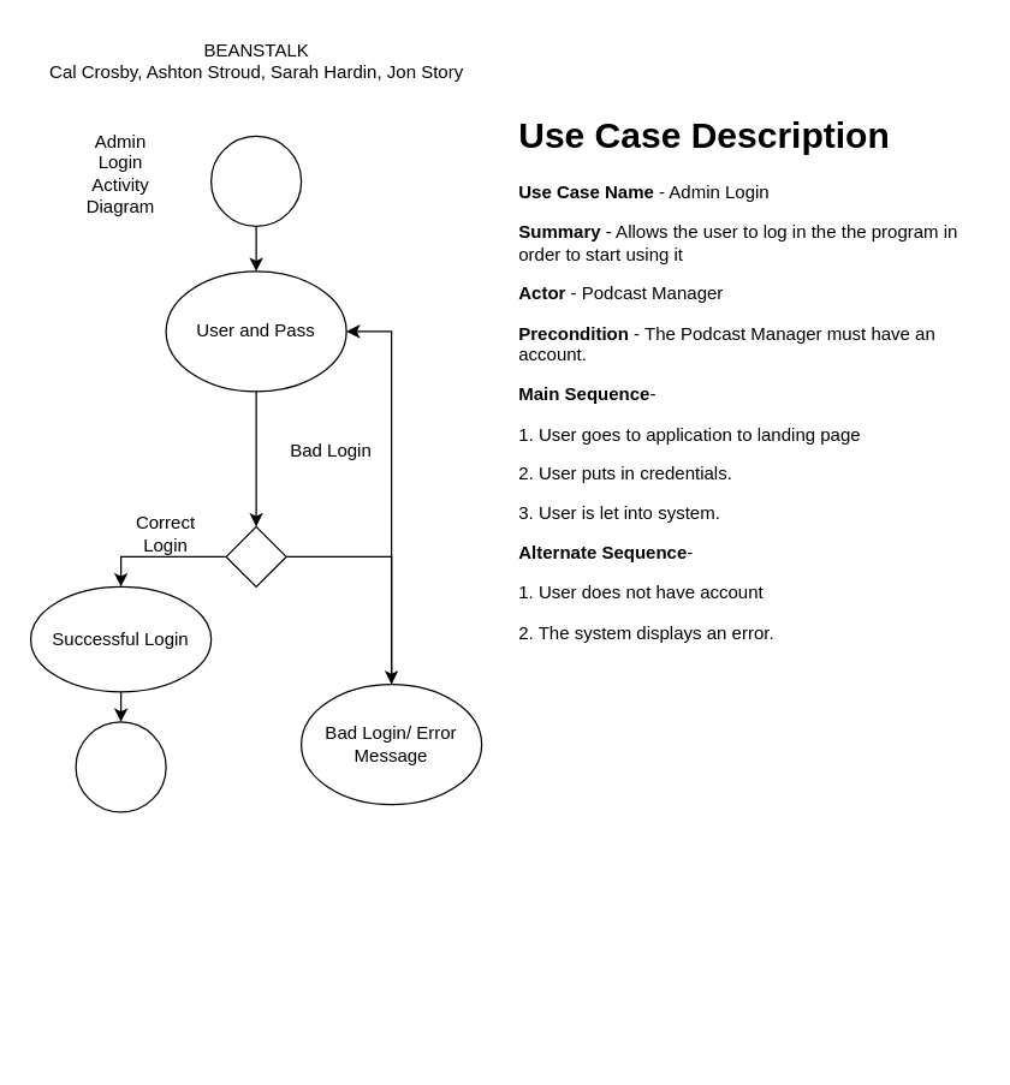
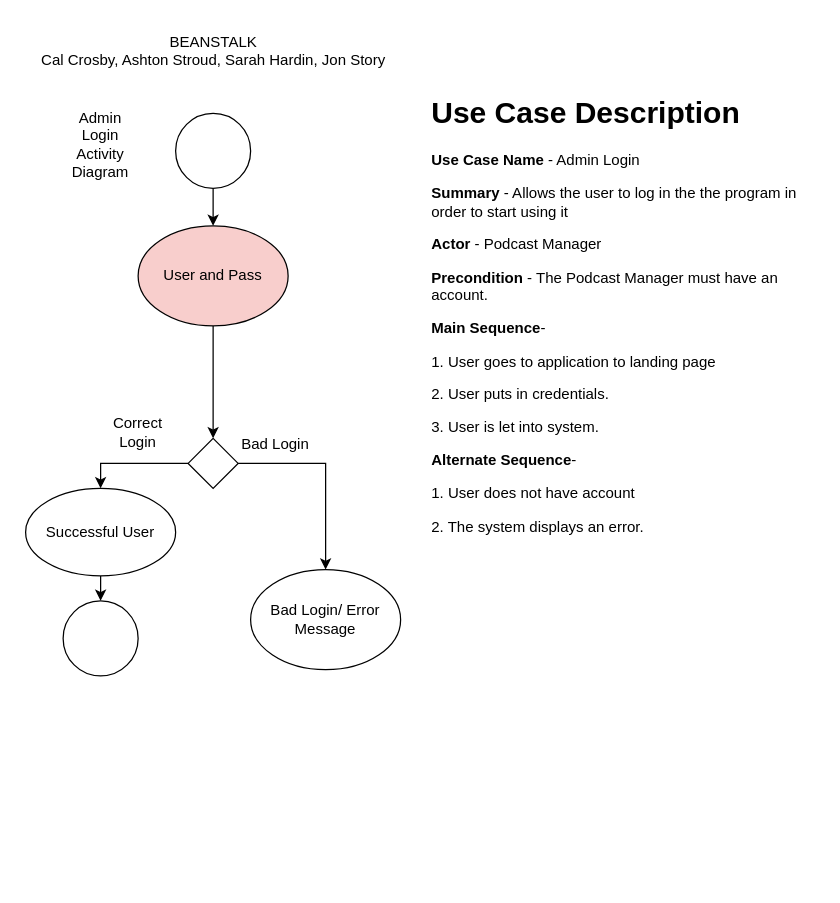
- <mxCell id="6" value="User and Pass" style="ellipse;whiteSpace=wrap;html=1;" parent="1" vertex="1"><mxGeometry x="110" y="180" width="120" height="80" as="geometry" /></mxCell>
+ <mxCell id="6" value="User and Pass" style="ellipse;whiteSpace=wrap;html=1;fillColor=#f8cecc;" parent="1" vertex="1"><mxGeometry x="110" y="180" width="120" height="80" as="geometry" /></mxCell>
- <mxCell id="9" style="edgeStyle=orthogonalEdgeStyle;rounded=0;orthogonalLoop=1;jettySize=auto;html=1;entryX=1;entryY=0.5;entryDx=0;entryDy=0;" parent="1" source="10" target="6" edge="1"><mxGeometry relative="1" as="geometry" /></mxCell>
- <mxCell id="17" value="Bad Login" style="text;html=1;strokeColor=none;fillColor=none;align=center;verticalAlign=middle;whiteSpace=wrap;rounded=0;" parent="1" vertex="1"><mxGeometry x="190" y="285" width="60" height="30" as="geometry" /></mxCell>
+ <mxCell id="17" value="Bad Login" style="text;html=1;strokeColor=none;fillColor=none;align=center;verticalAlign=middle;whiteSpace=wrap;rounded=0;" parent="1" vertex="1"><mxGeometry x="190" y="340" width="60" height="30" as="geometry" /></mxCell>
- <mxCell id="16" value="Correct Login" style="text;html=1;strokeColor=none;fillColor=none;align=center;verticalAlign=middle;whiteSpace=wrap;rounded=0;" parent="1" vertex="1"><mxGeometry x="80" y="340" width="60" height="30" as="geometry" /></mxCell>
+ <mxCell id="16" value="Correct Login" style="text;html=1;strokeColor=none;fillColor=none;align=center;verticalAlign=middle;whiteSpace=wrap;rounded=0;" parent="1" vertex="1"><mxGeometry x="80" y="330" width="60" height="30" as="geometry" /></mxCell>
- <mxCell id="8" value="Successful Login" style="ellipse;whiteSpace=wrap;html=1;" parent="1" vertex="1"><mxGeometry x="20" y="390" width="120" height="70" as="geometry" /></mxCell>
+ <mxCell id="8" value="Successful User" style="ellipse;whiteSpace=wrap;html=1;" parent="1" vertex="1"><mxGeometry x="20" y="390" width="120" height="70" as="geometry" /></mxCell>
